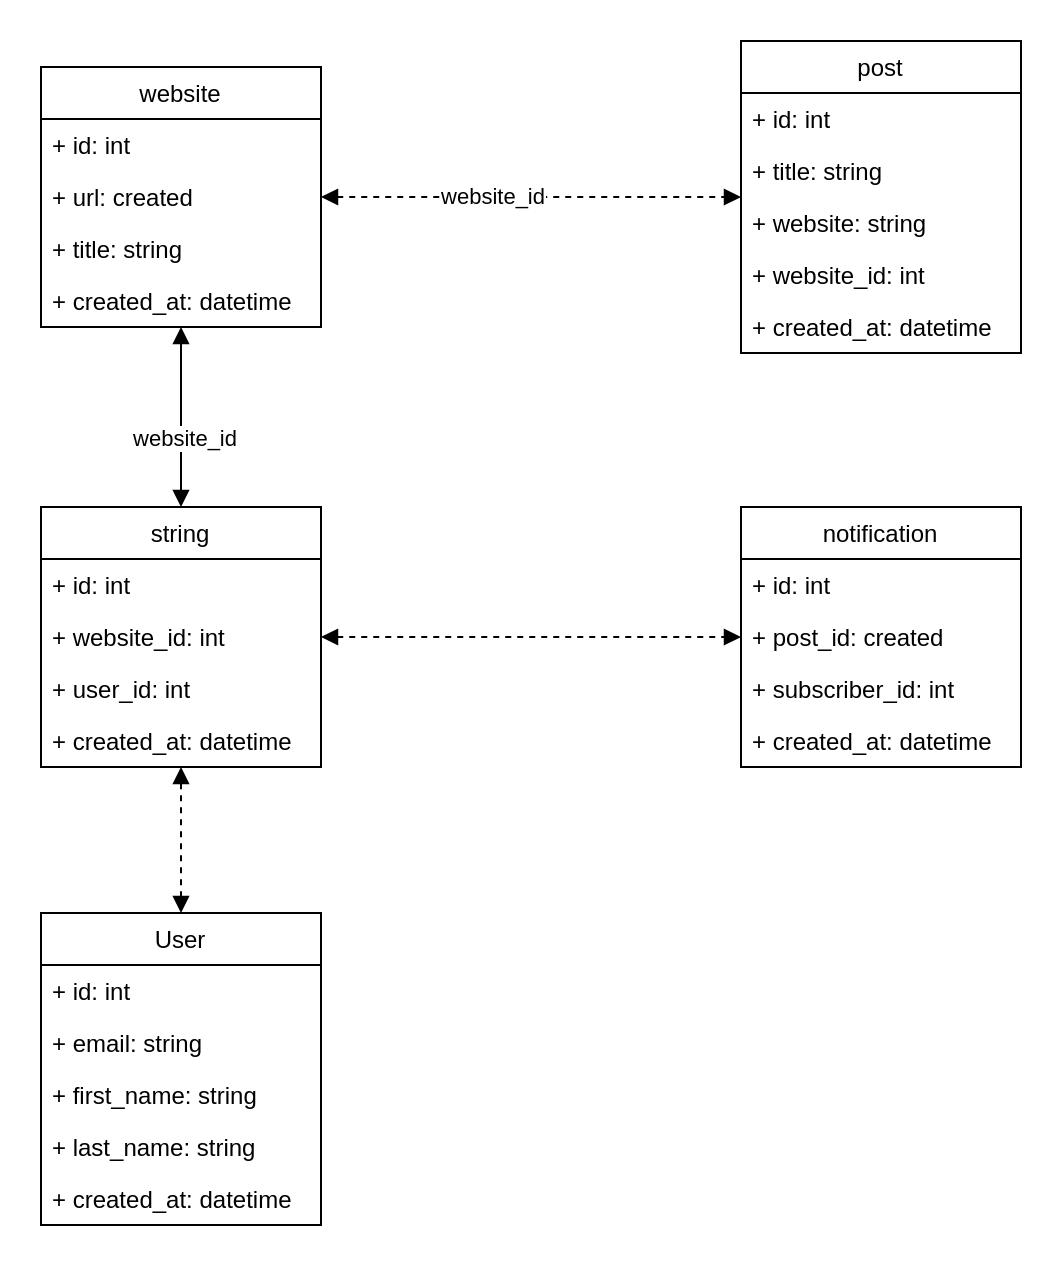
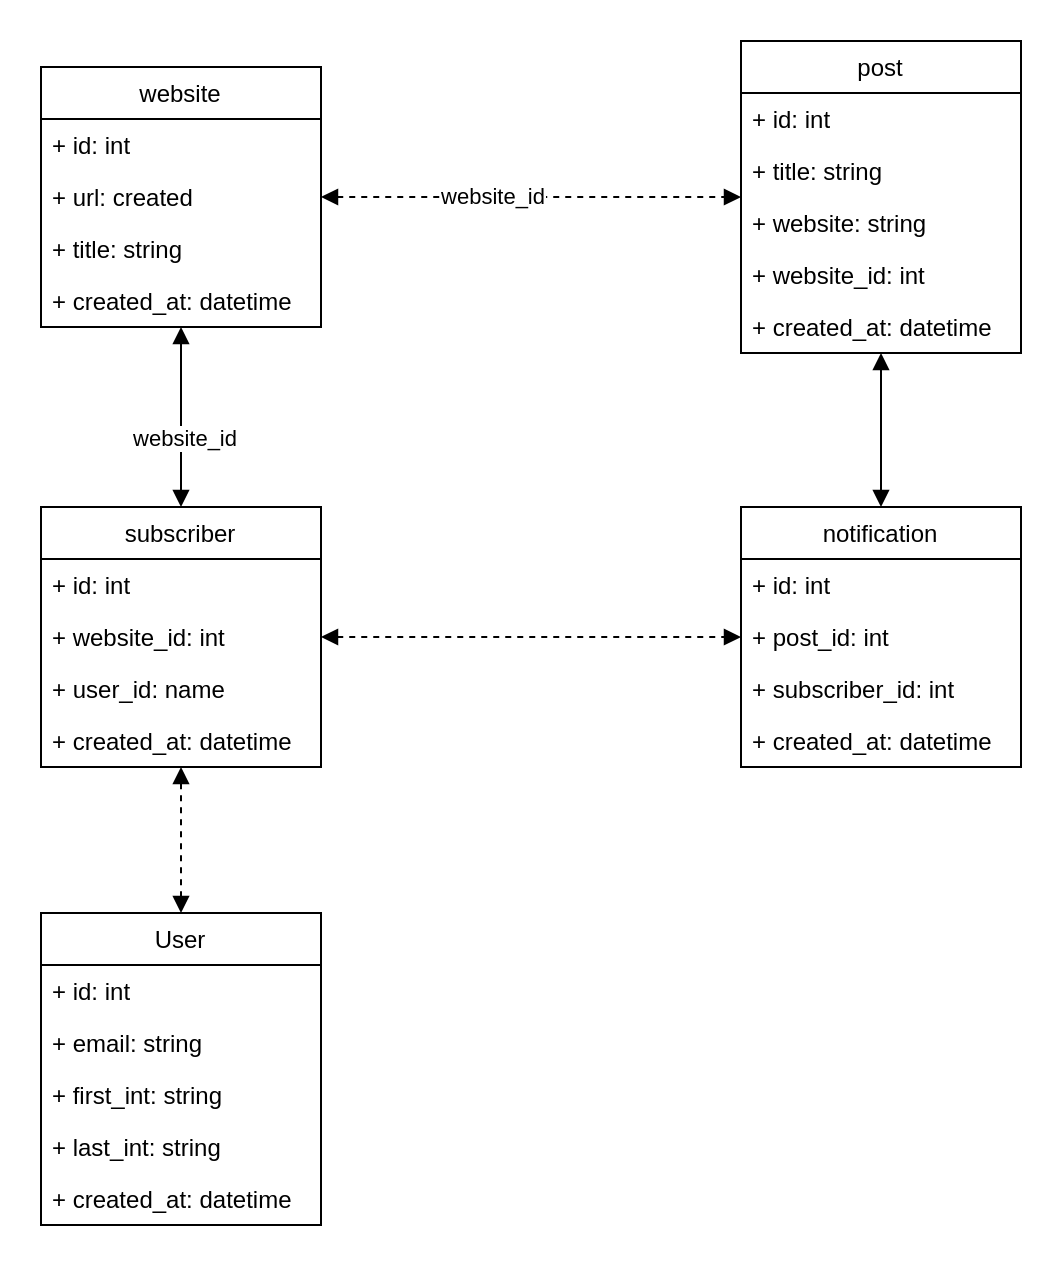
+ <mxCell id="35" value="" style="endArrow=block;startArrow=block;endFill=1;startFill=1;html=1;rounded=0;" edge="1" parent="1" source="7" target="29"><mxGeometry width="160" relative="1" as="geometry"><mxPoint x="370" y="476" as="sourcePoint" /><mxPoint x="530" y="476" as="targetPoint" /></mxGeometry></mxCell>
- <mxCell id="13" value="string" style="swimlane;fontStyle=0;childLayout=stackLayout;horizontal=1;startSize=26;fillColor=none;horizontalStack=0;resizeParent=1;resizeParentMax=0;resizeLast=0;collapsible=1;marginBottom=0;" vertex="1" parent="1"><mxGeometry x="20" y="253" width="140" height="130" as="geometry" /></mxCell>
+ <mxCell id="13" value="subscriber" style="swimlane;fontStyle=0;childLayout=stackLayout;horizontal=1;startSize=26;fillColor=none;horizontalStack=0;resizeParent=1;resizeParentMax=0;resizeLast=0;collapsible=1;marginBottom=0;" vertex="1" parent="1"><mxGeometry x="20" y="253" width="140" height="130" as="geometry" /></mxCell>
- <mxCell id="31" value="+ post_id: created" style="text;strokeColor=none;fillColor=none;align=left;verticalAlign=top;spacingLeft=4;spacingRight=4;overflow=hidden;rotatable=0;points=[[0,0.5],[1,0.5]];portConstraint=eastwest;" vertex="1" parent="29"><mxGeometry y="52" width="140" height="26" as="geometry" /></mxCell>
+ <mxCell id="31" value="+ post_id: int" style="text;strokeColor=none;fillColor=none;align=left;verticalAlign=top;spacingLeft=4;spacingRight=4;overflow=hidden;rotatable=0;points=[[0,0.5],[1,0.5]];portConstraint=eastwest;" vertex="1" parent="29"><mxGeometry y="52" width="140" height="26" as="geometry" /></mxCell>
- <mxCell id="16" value="+ user_id: int" style="text;strokeColor=none;fillColor=none;align=left;verticalAlign=top;spacingLeft=4;spacingRight=4;overflow=hidden;rotatable=0;points=[[0,0.5],[1,0.5]];portConstraint=eastwest;" vertex="1" parent="13"><mxGeometry y="78" width="140" height="26" as="geometry" /></mxCell>
+ <mxCell id="16" value="+ user_id: name" style="text;strokeColor=none;fillColor=none;align=left;verticalAlign=top;spacingLeft=4;spacingRight=4;overflow=hidden;rotatable=0;points=[[0,0.5],[1,0.5]];portConstraint=eastwest;" vertex="1" parent="13"><mxGeometry y="78" width="140" height="26" as="geometry" /></mxCell>
- <mxCell id="25" value="+ first_name: string" style="text;strokeColor=none;fillColor=none;align=left;verticalAlign=top;spacingLeft=4;spacingRight=4;overflow=hidden;rotatable=0;points=[[0,0.5],[1,0.5]];portConstraint=eastwest;" vertex="1" parent="22"><mxGeometry y="78" width="140" height="26" as="geometry" /></mxCell>
+ <mxCell id="25" value="+ first_int: string" style="text;strokeColor=none;fillColor=none;align=left;verticalAlign=top;spacingLeft=4;spacingRight=4;overflow=hidden;rotatable=0;points=[[0,0.5],[1,0.5]];portConstraint=eastwest;" vertex="1" parent="22"><mxGeometry y="78" width="140" height="26" as="geometry" /></mxCell>
- <mxCell id="26" value="+ last_name: string" style="text;strokeColor=none;fillColor=none;align=left;verticalAlign=top;spacingLeft=4;spacingRight=4;overflow=hidden;rotatable=0;points=[[0,0.5],[1,0.5]];portConstraint=eastwest;" vertex="1" parent="22"><mxGeometry y="104" width="140" height="26" as="geometry" /></mxCell>
+ <mxCell id="26" value="+ last_int: string" style="text;strokeColor=none;fillColor=none;align=left;verticalAlign=top;spacingLeft=4;spacingRight=4;overflow=hidden;rotatable=0;points=[[0,0.5],[1,0.5]];portConstraint=eastwest;" vertex="1" parent="22"><mxGeometry y="104" width="140" height="26" as="geometry" /></mxCell>
